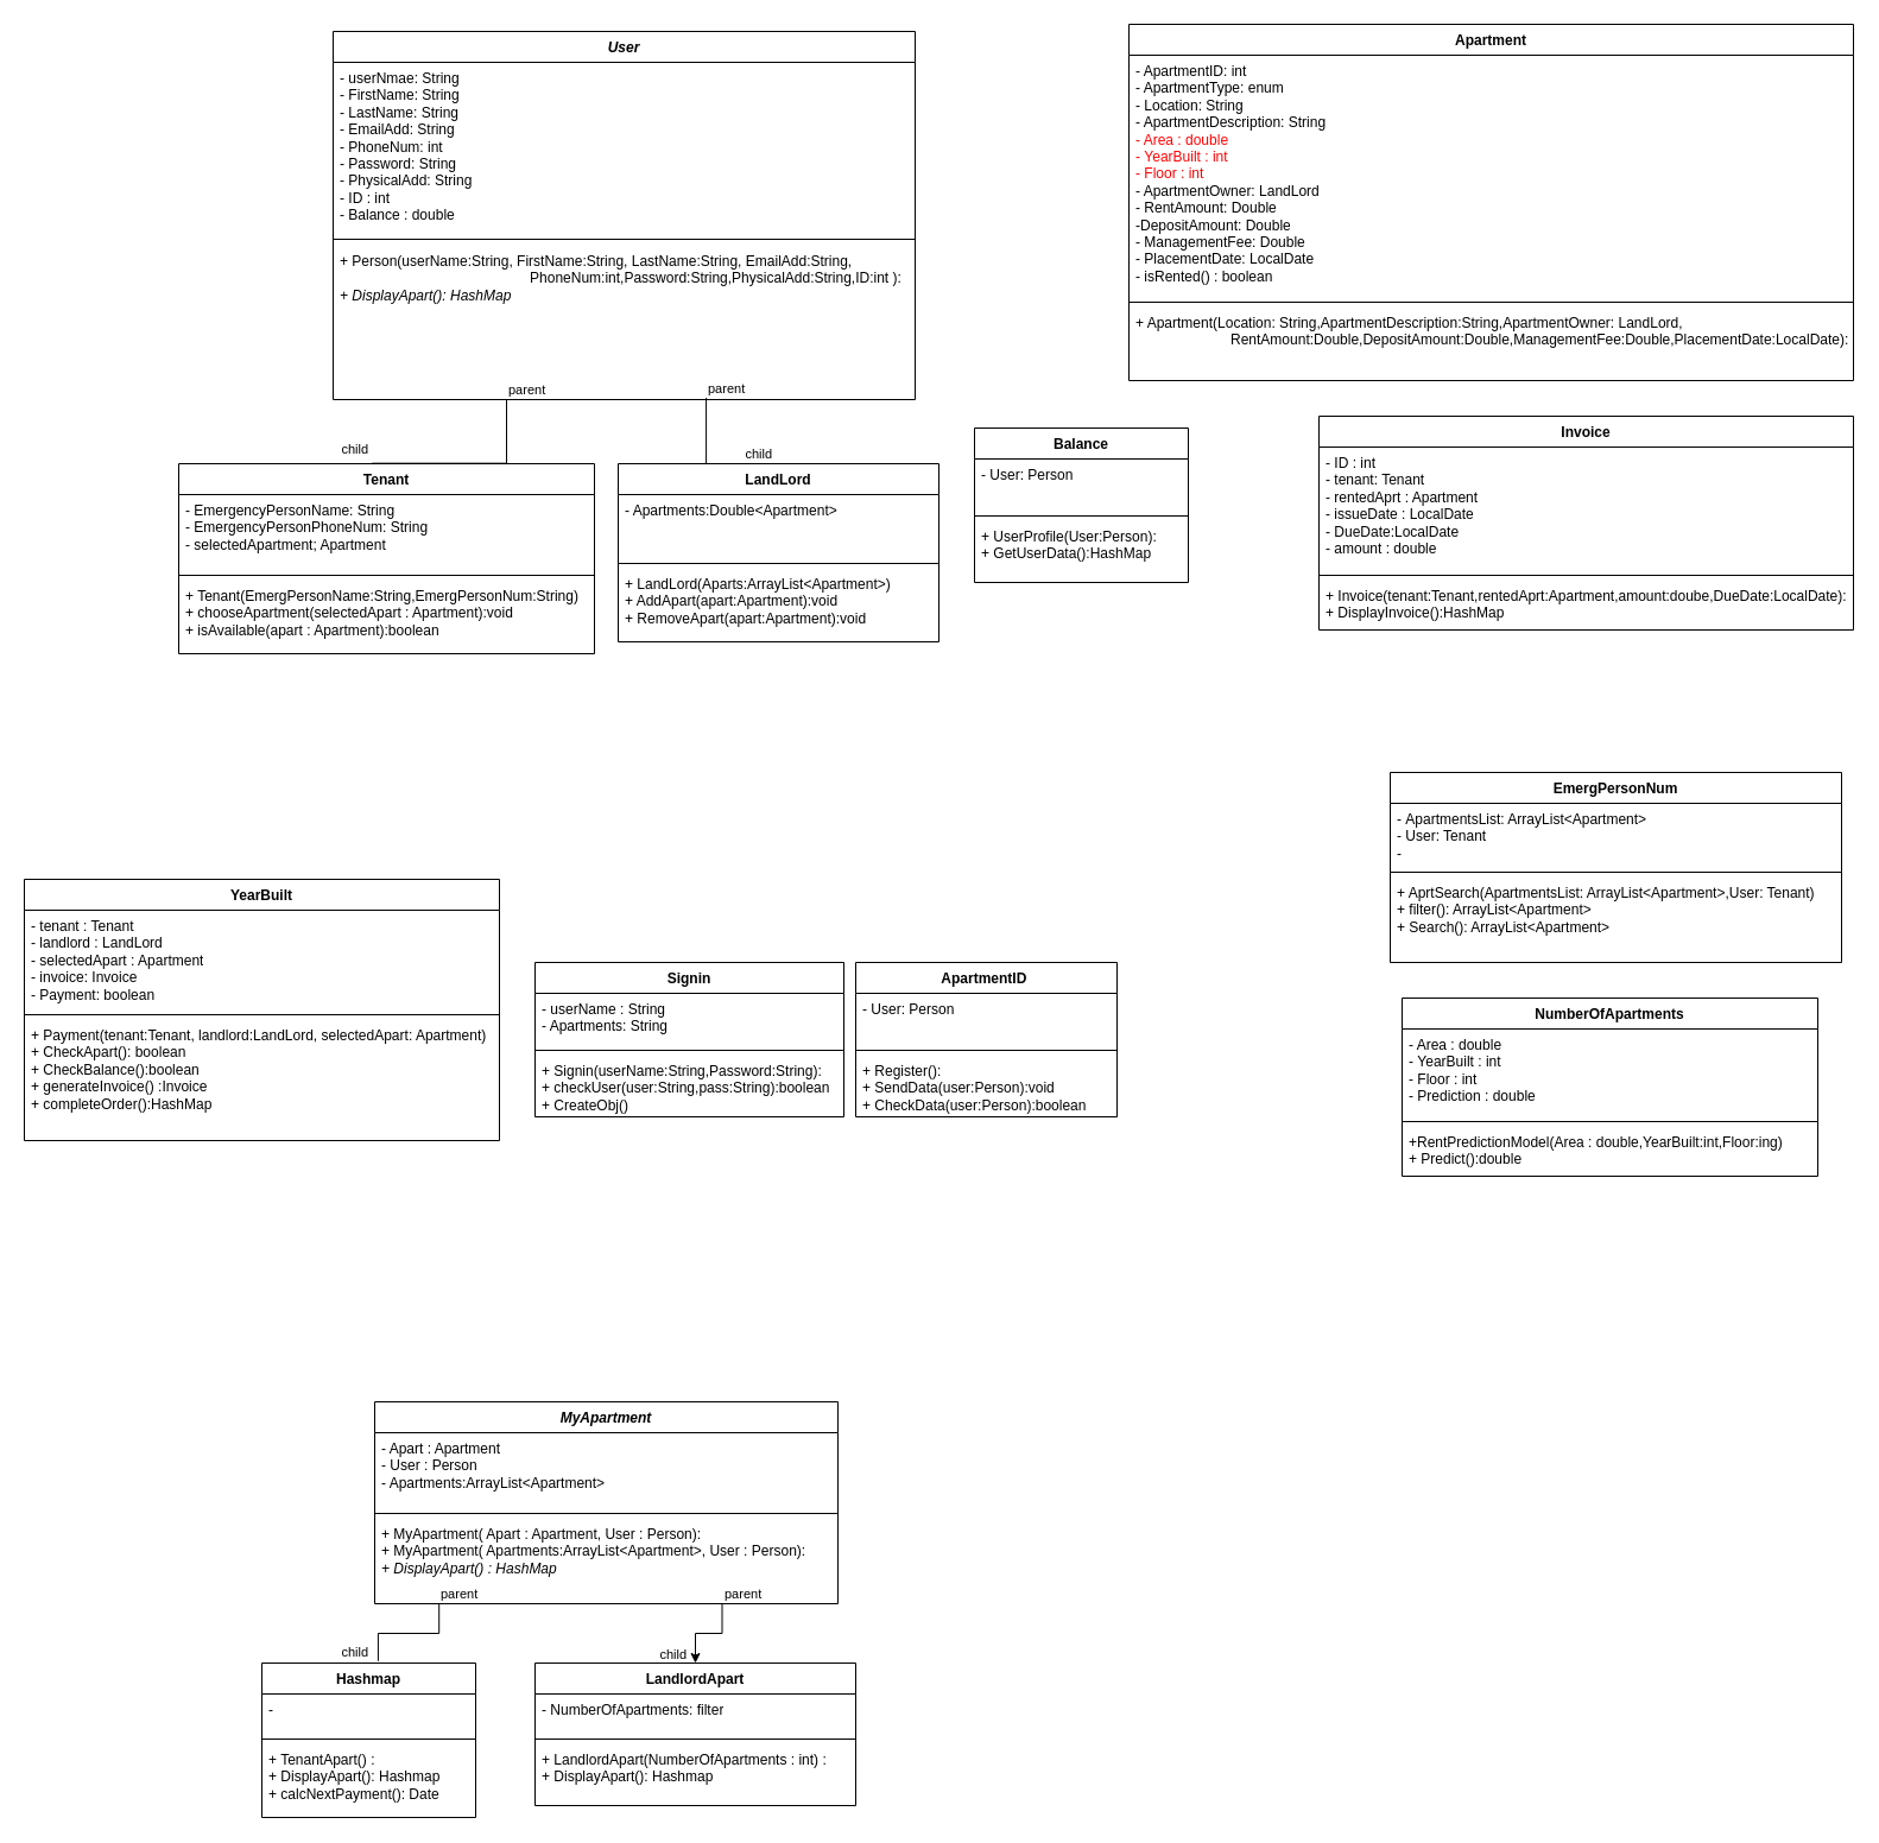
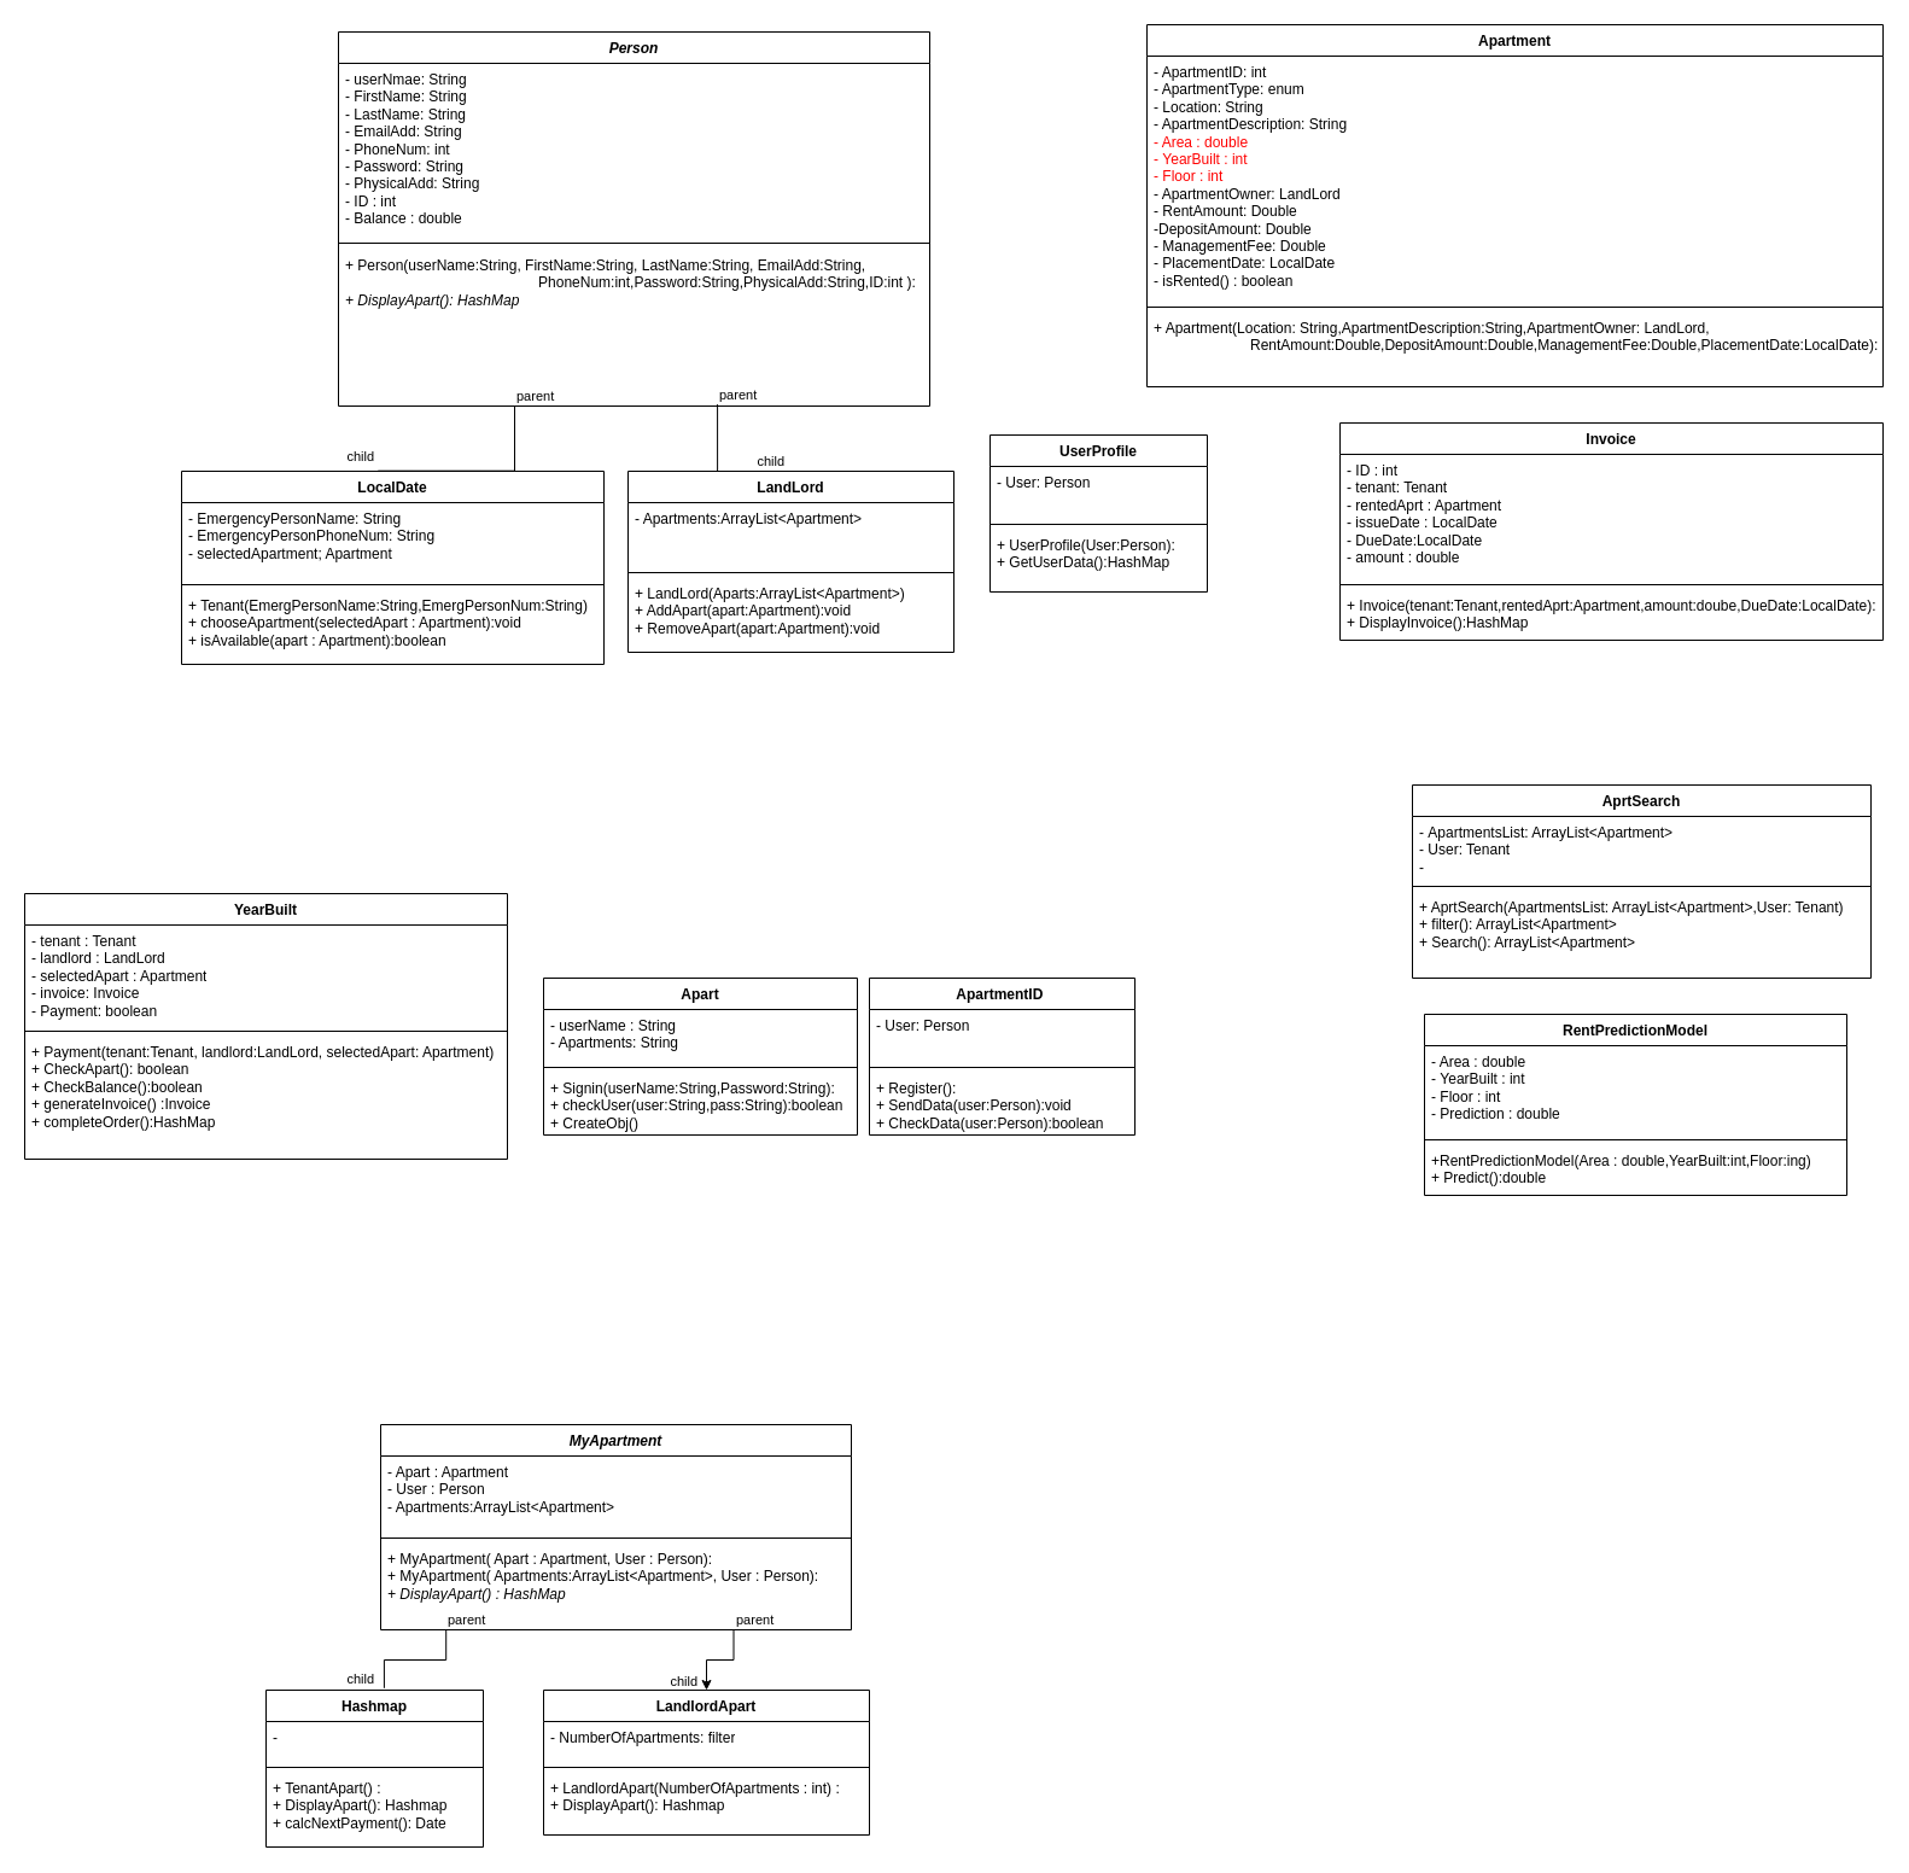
- <mxCell id="2" value="&lt;i&gt;User&lt;/i&gt;" style="swimlane;fontStyle=1;align=center;verticalAlign=top;childLayout=stackLayout;horizontal=1;startSize=26;horizontalStack=0;resizeParent=1;resizeParentMax=0;resizeLast=0;collapsible=1;marginBottom=0;whiteSpace=wrap;html=1;" parent="1" vertex="1"><mxGeometry x="280" y="26" width="490" height="310" as="geometry"><mxRectangle x="189" y="70" width="80" height="30" as="alternateBounds" /></mxGeometry></mxCell>
+ <mxCell id="2" value="&lt;i&gt;Person&lt;/i&gt;" style="swimlane;fontStyle=1;align=center;verticalAlign=top;childLayout=stackLayout;horizontal=1;startSize=26;horizontalStack=0;resizeParent=1;resizeParentMax=0;resizeLast=0;collapsible=1;marginBottom=0;whiteSpace=wrap;html=1;" parent="1" vertex="1"><mxGeometry x="280" y="26" width="490" height="310" as="geometry"><mxRectangle x="189" y="70" width="80" height="30" as="alternateBounds" /></mxGeometry></mxCell>
- <mxCell id="32" value="Balance" style="swimlane;fontStyle=1;align=center;verticalAlign=top;childLayout=stackLayout;horizontal=1;startSize=26;horizontalStack=0;resizeParent=1;resizeParentMax=0;resizeLast=0;collapsible=1;marginBottom=0;whiteSpace=wrap;html=1;" vertex="1" parent="1"><mxGeometry x="820" y="360" width="180" height="130" as="geometry" /></mxCell>
+ <mxCell id="32" value="UserProfile" style="swimlane;fontStyle=1;align=center;verticalAlign=top;childLayout=stackLayout;horizontal=1;startSize=26;horizontalStack=0;resizeParent=1;resizeParentMax=0;resizeLast=0;collapsible=1;marginBottom=0;whiteSpace=wrap;html=1;" vertex="1" parent="1"><mxGeometry x="820" y="360" width="180" height="130" as="geometry" /></mxCell>
- <mxCell id="14" value="Tenant" style="swimlane;fontStyle=1;align=center;verticalAlign=top;childLayout=stackLayout;horizontal=1;startSize=26;horizontalStack=0;resizeParent=1;resizeParentMax=0;resizeLast=0;collapsible=1;marginBottom=0;whiteSpace=wrap;html=1;" parent="1" vertex="1"><mxGeometry x="150" y="390" width="350" height="160" as="geometry" /></mxCell>
+ <mxCell id="14" value="LocalDate" style="swimlane;fontStyle=1;align=center;verticalAlign=top;childLayout=stackLayout;horizontal=1;startSize=26;horizontalStack=0;resizeParent=1;resizeParentMax=0;resizeLast=0;collapsible=1;marginBottom=0;whiteSpace=wrap;html=1;" parent="1" vertex="1"><mxGeometry x="150" y="390" width="350" height="160" as="geometry" /></mxCell>
- <mxCell id="7" value="- Apartments:Double&amp;lt;Apartment&amp;gt;" style="text;strokeColor=none;fillColor=none;align=left;verticalAlign=top;spacingLeft=4;spacingRight=4;overflow=hidden;rotatable=0;points=[[0,0.5],[1,0.5]];portConstraint=eastwest;whiteSpace=wrap;html=1;" parent="6" vertex="1"><mxGeometry y="26" width="270" height="54" as="geometry" /></mxCell>
+ <mxCell id="7" value="- Apartments:ArrayList&amp;lt;Apartment&amp;gt;" style="text;strokeColor=none;fillColor=none;align=left;verticalAlign=top;spacingLeft=4;spacingRight=4;overflow=hidden;rotatable=0;points=[[0,0.5],[1,0.5]];portConstraint=eastwest;whiteSpace=wrap;html=1;" parent="6" vertex="1"><mxGeometry y="26" width="270" height="54" as="geometry" /></mxCell>
- <mxCell id="28" value="EmergPersonNum" style="swimlane;fontStyle=1;align=center;verticalAlign=top;childLayout=stackLayout;horizontal=1;startSize=26;horizontalStack=0;resizeParent=1;resizeParentMax=0;resizeLast=0;collapsible=1;marginBottom=0;whiteSpace=wrap;html=1;" parent="1" vertex="1"><mxGeometry x="1170" y="650" width="380" height="160" as="geometry" /></mxCell>
+ <mxCell id="28" value="AprtSearch" style="swimlane;fontStyle=1;align=center;verticalAlign=top;childLayout=stackLayout;horizontal=1;startSize=26;horizontalStack=0;resizeParent=1;resizeParentMax=0;resizeLast=0;collapsible=1;marginBottom=0;whiteSpace=wrap;html=1;" parent="1" vertex="1"><mxGeometry x="1170" y="650" width="380" height="160" as="geometry" /></mxCell>
- <mxCell id="62" value="Signin" style="swimlane;fontStyle=1;align=center;verticalAlign=top;childLayout=stackLayout;horizontal=1;startSize=26;horizontalStack=0;resizeParent=1;resizeParentMax=0;resizeLast=0;collapsible=1;marginBottom=0;whiteSpace=wrap;html=1;" vertex="1" parent="1"><mxGeometry x="450" y="810" width="260" height="130" as="geometry" /></mxCell>
+ <mxCell id="62" value="Apart" style="swimlane;fontStyle=1;align=center;verticalAlign=top;childLayout=stackLayout;horizontal=1;startSize=26;horizontalStack=0;resizeParent=1;resizeParentMax=0;resizeLast=0;collapsible=1;marginBottom=0;whiteSpace=wrap;html=1;" vertex="1" parent="1"><mxGeometry x="450" y="810" width="260" height="130" as="geometry" /></mxCell>
- <mxCell id="58" value="NumberOfApartments" style="swimlane;fontStyle=1;align=center;verticalAlign=top;childLayout=stackLayout;horizontal=1;startSize=26;horizontalStack=0;resizeParent=1;resizeParentMax=0;resizeLast=0;collapsible=1;marginBottom=0;whiteSpace=wrap;html=1;" vertex="1" parent="1"><mxGeometry x="1180" y="840" width="350" height="150" as="geometry" /></mxCell>
+ <mxCell id="58" value="RentPredictionModel" style="swimlane;fontStyle=1;align=center;verticalAlign=top;childLayout=stackLayout;horizontal=1;startSize=26;horizontalStack=0;resizeParent=1;resizeParentMax=0;resizeLast=0;collapsible=1;marginBottom=0;whiteSpace=wrap;html=1;" vertex="1" parent="1"><mxGeometry x="1180" y="840" width="350" height="150" as="geometry" /></mxCell>
